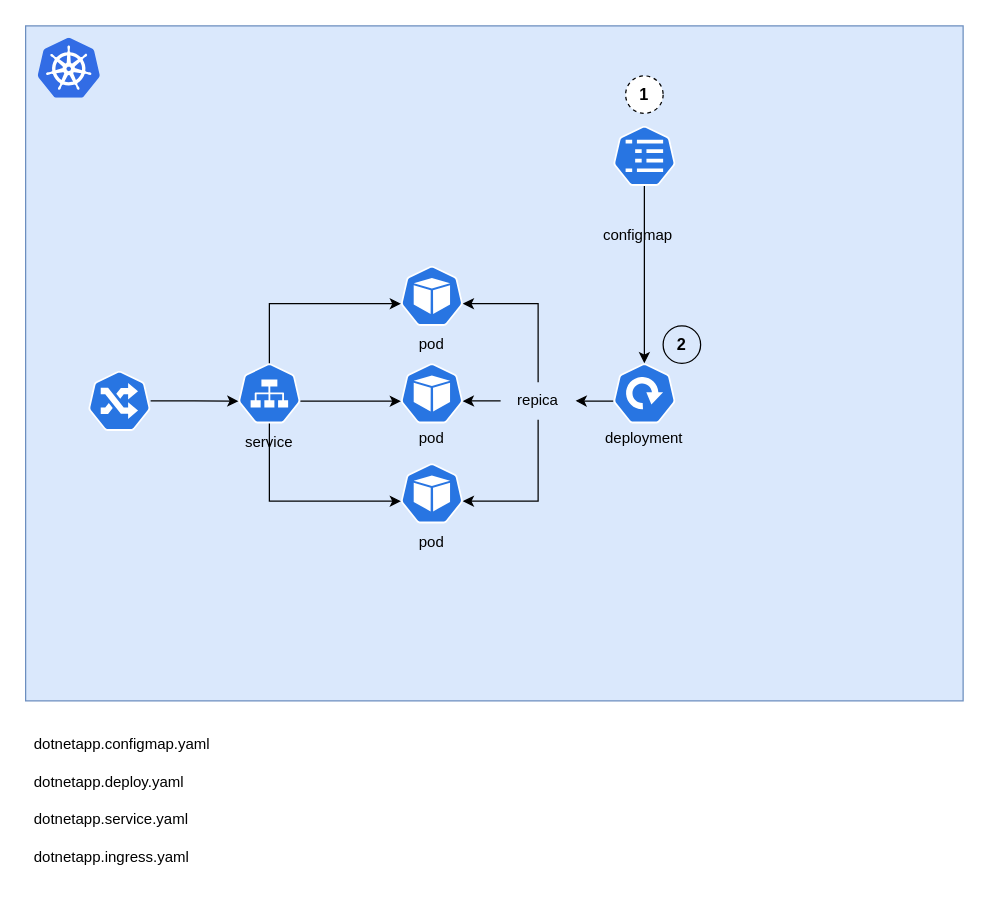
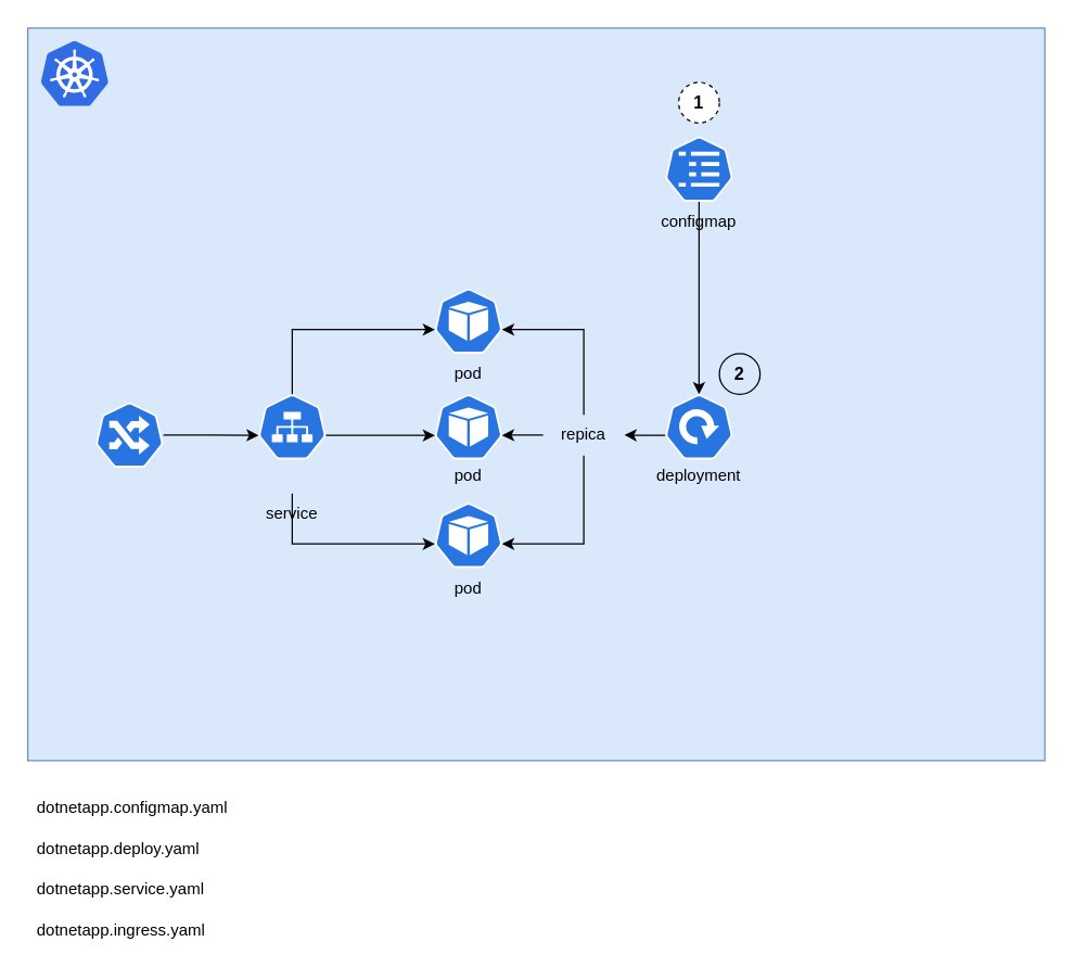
- <mxCell id="13" value="configmap" style="text;html=1;strokeColor=none;fillColor=none;align=center;verticalAlign=middle;whiteSpace=wrap;rounded=0;" vertex="1" parent="1"><mxGeometry x="480" y="173" width="60" height="30" as="geometry" /></mxCell>
+ <mxCell id="13" value="configmap" style="text;html=1;strokeColor=none;fillColor=none;align=center;verticalAlign=middle;whiteSpace=wrap;rounded=0;" vertex="1" parent="1"><mxGeometry x="485" y="148" width="60" height="30" as="geometry" /></mxCell>
- <mxCell id="26" value="service" style="text;html=1;strokeColor=none;fillColor=none;align=center;verticalAlign=middle;whiteSpace=wrap;rounded=0;" vertex="1" parent="1"><mxGeometry x="185" y="338" width="60" height="30" as="geometry" /></mxCell>
+ <mxCell id="26" value="service" style="text;html=1;strokeColor=none;fillColor=none;align=center;verticalAlign=middle;whiteSpace=wrap;rounded=0;" vertex="1" parent="1"><mxGeometry x="185" y="363" width="60" height="30" as="geometry" /></mxCell>
